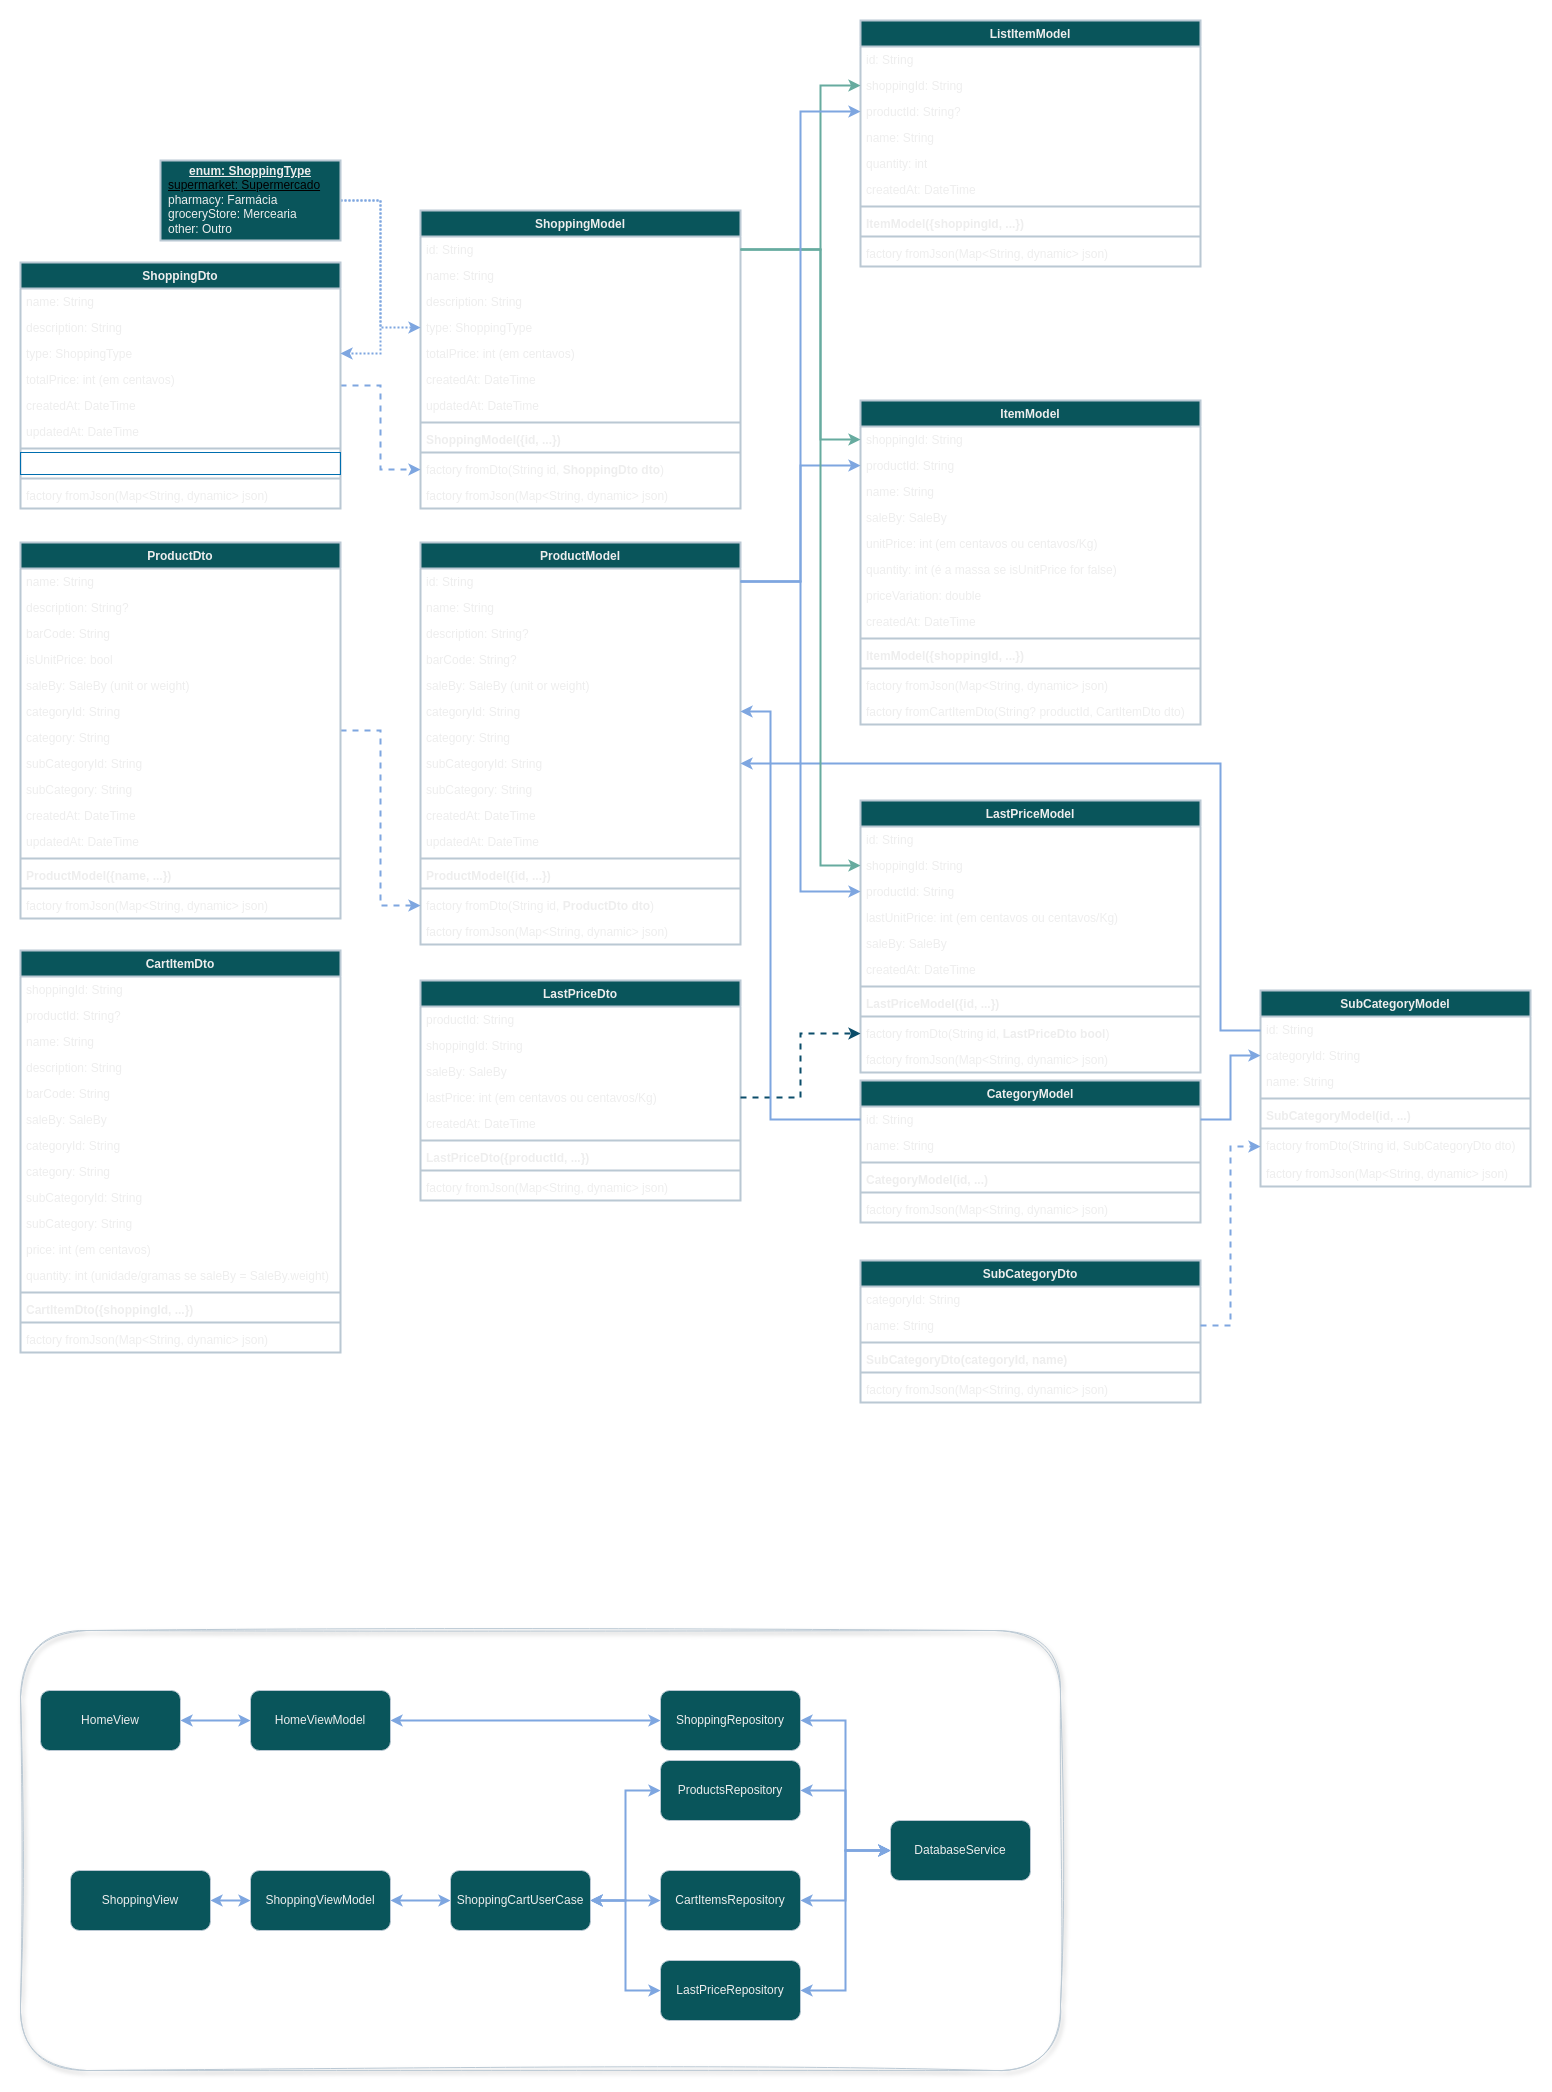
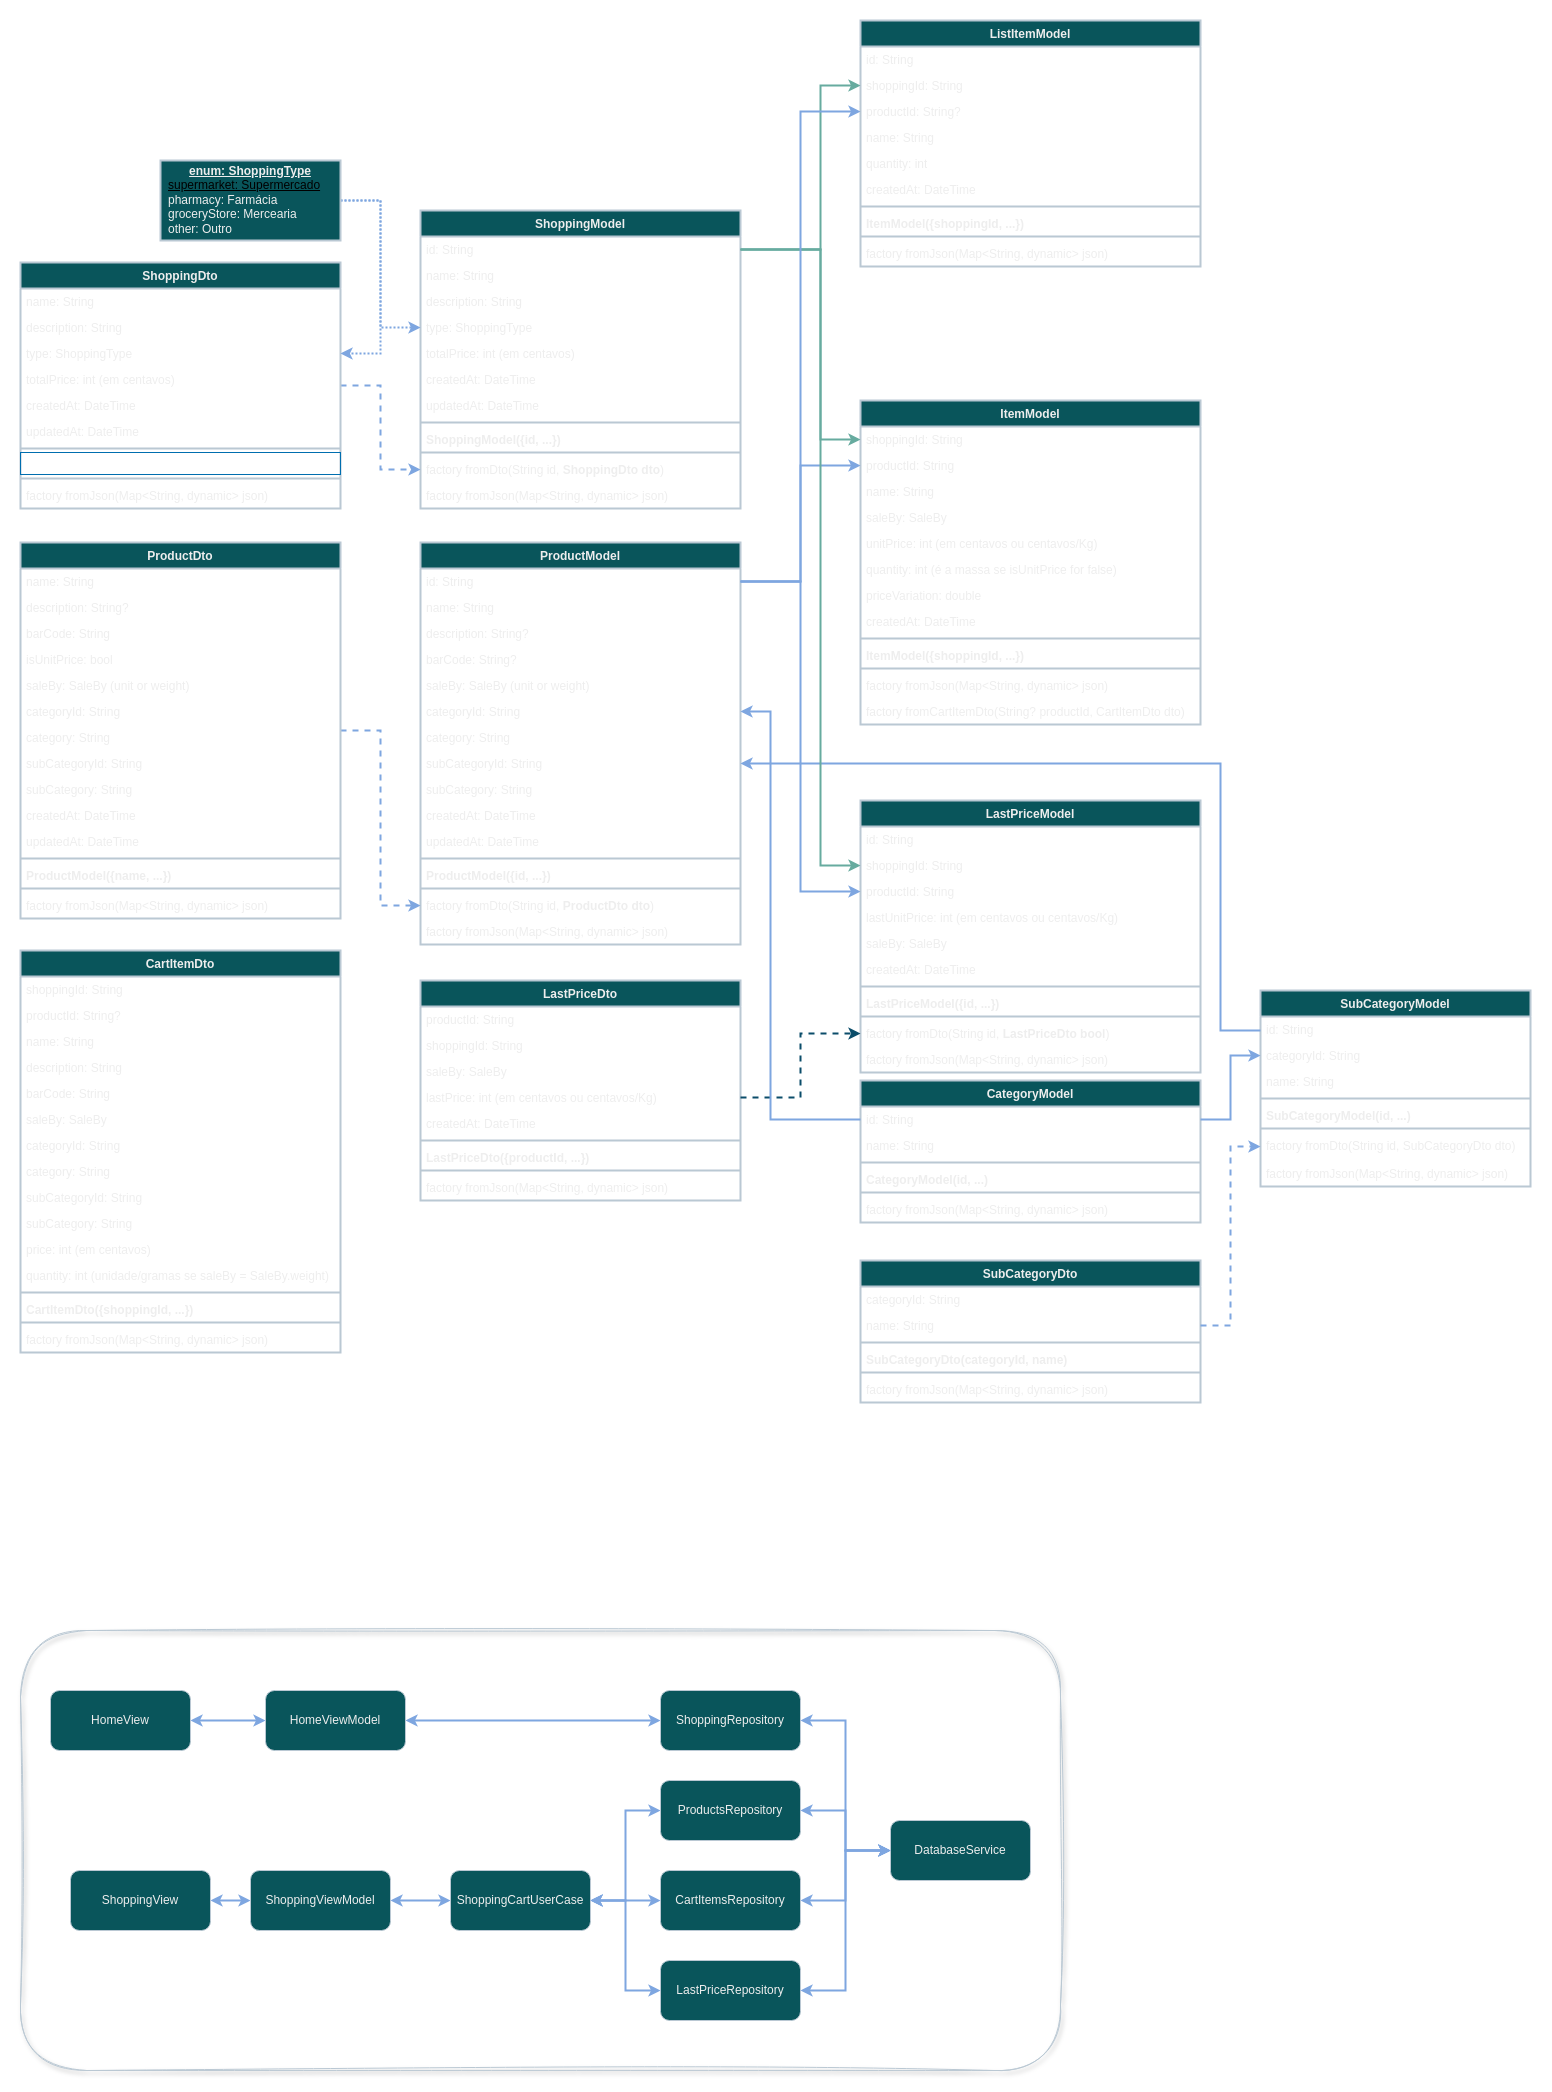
- <mxCell id="156" value="HomeView" style="rounded=1;whiteSpace=wrap;html=1;fillColor=#09555B;strokeColor=#BAC8D3;shadow=0;labelBackgroundColor=none;fontColor=#EEEEEE;" parent="1" vertex="1"><mxGeometry x="40" y="1690" width="140" height="60" as="geometry" /></mxCell>
+ <mxCell id="156" value="HomeView" style="rounded=1;whiteSpace=wrap;html=1;fillColor=#09555B;strokeColor=#BAC8D3;shadow=0;labelBackgroundColor=none;fontColor=#EEEEEE;" parent="1" vertex="1"><mxGeometry x="50" y="1690" width="140" height="60" as="geometry" /></mxCell>
- <mxCell id="155" value="HomeViewModel" style="rounded=1;whiteSpace=wrap;html=1;fillColor=#09555B;strokeColor=#BAC8D3;shadow=0;labelBackgroundColor=none;fontColor=#EEEEEE;" parent="1" vertex="1"><mxGeometry x="250" y="1690" width="140" height="60" as="geometry" /></mxCell>
+ <mxCell id="155" value="HomeViewModel" style="rounded=1;whiteSpace=wrap;html=1;fillColor=#09555B;strokeColor=#BAC8D3;shadow=0;labelBackgroundColor=none;fontColor=#EEEEEE;" parent="1" vertex="1"><mxGeometry x="265" y="1690" width="140" height="60" as="geometry" /></mxCell>
- <mxCell id="158" value="ProductsRepository" style="rounded=1;whiteSpace=wrap;html=1;fillColor=#09555B;strokeColor=#BAC8D3;shadow=0;labelBackgroundColor=none;fontColor=#EEEEEE;" parent="1" vertex="1"><mxGeometry x="660" y="1760" width="140" height="60" as="geometry" /></mxCell>
+ <mxCell id="158" value="ProductsRepository" style="rounded=1;whiteSpace=wrap;html=1;fillColor=#09555B;strokeColor=#BAC8D3;shadow=0;labelBackgroundColor=none;fontColor=#EEEEEE;" parent="1" vertex="1"><mxGeometry x="660" y="1780" width="140" height="60" as="geometry" /></mxCell>
